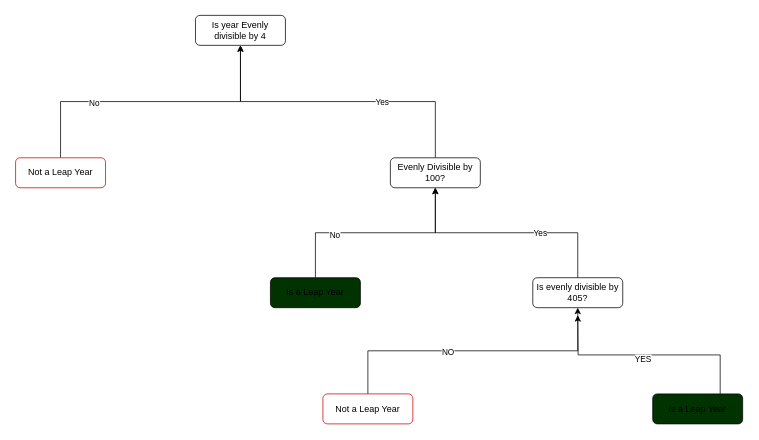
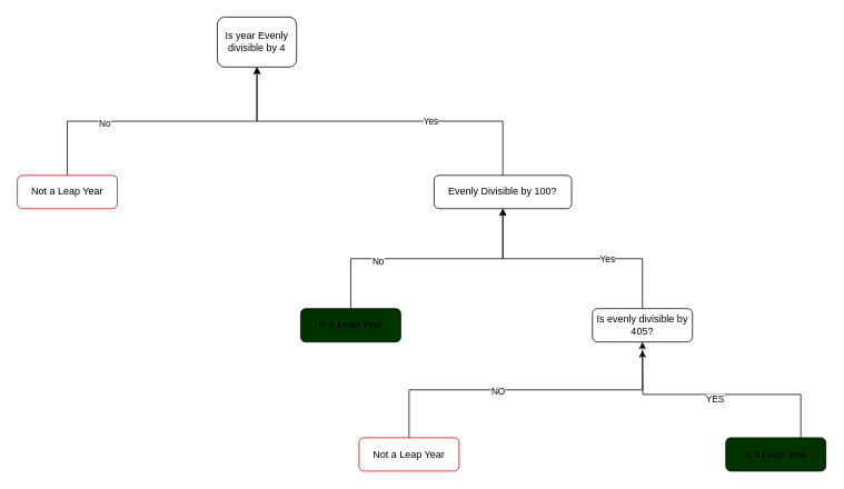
- <mxCell id="2" value="Is year Evenly divisible by 4" style="rounded=1;whiteSpace=wrap;html=1;fontSize=12;glass=0;strokeWidth=1;shadow=0;" vertex="1" parent="1"><mxGeometry x="260" y="20" width="120" height="40" as="geometry" /></mxCell>
+ <mxCell id="2" value="Is year Evenly divisible by 4" style="rounded=1;whiteSpace=wrap;html=1;fontSize=12;glass=0;strokeWidth=1;shadow=0;" vertex="1" parent="1"><mxGeometry x="260" y="20" width="95" height="60" as="geometry" /></mxCell>
- <mxCell id="8" value="Evenly Divisible by 100?" style="rounded=1;whiteSpace=wrap;html=1;fontSize=12;glass=0;strokeWidth=1;shadow=0;" vertex="1" parent="1"><mxGeometry x="520" y="210" width="120" height="40" as="geometry" /></mxCell>
+ <mxCell id="8" value="Evenly Divisible by 100?" style="rounded=1;whiteSpace=wrap;html=1;fontSize=12;glass=0;strokeWidth=1;shadow=0;" vertex="1" parent="1"><mxGeometry x="520" y="210" width="165" height="40" as="geometry" /></mxCell>
